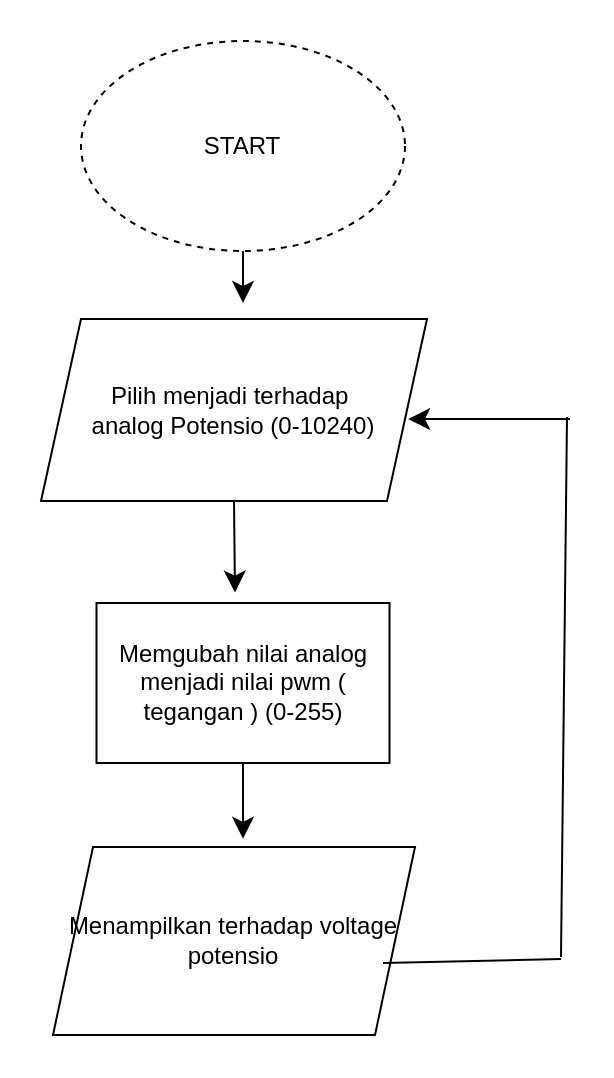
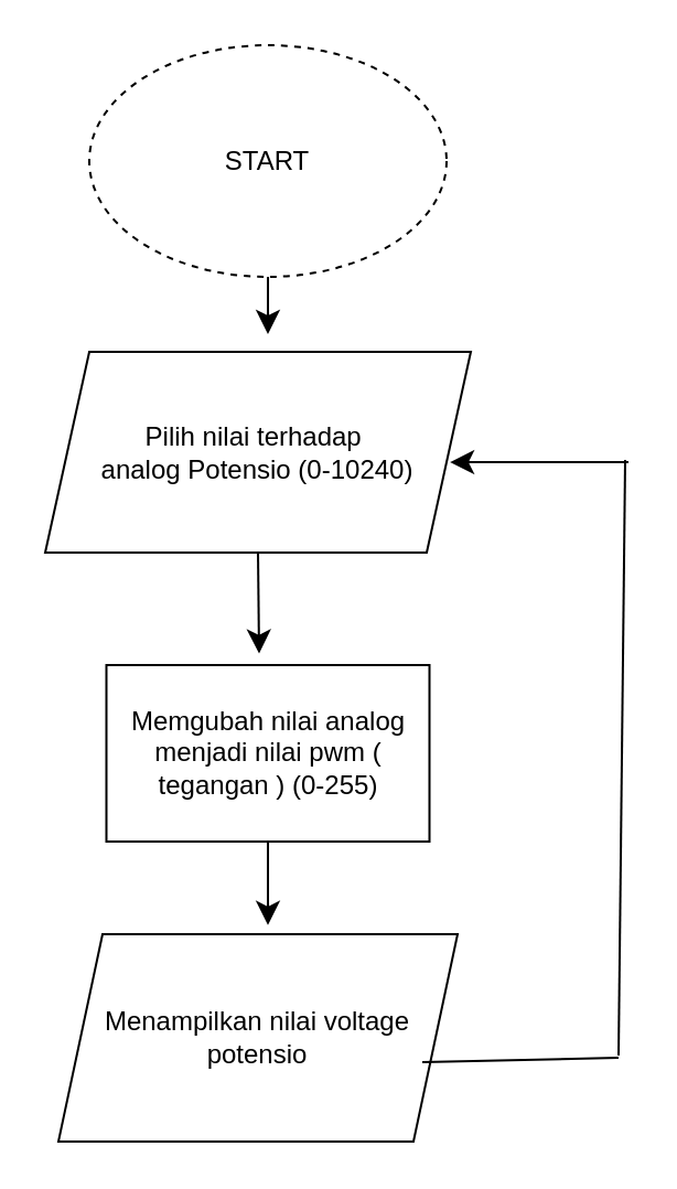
- <mxCell id="5" value="Pilih menjadi terhadap&amp;nbsp;&lt;div&gt;analog Potensio (0-10240)&lt;/div&gt;" style="shape=parallelogram;perimeter=parallelogramPerimeter;whiteSpace=wrap;html=1;fixedSize=1;" parent="1" vertex="1"><mxGeometry x="20" y="159" width="193" height="91" as="geometry" /></mxCell>
+ <mxCell id="5" value="Pilih nilai terhadap&amp;nbsp;&lt;div&gt;analog Potensio (0-10240)&lt;/div&gt;" style="shape=parallelogram;perimeter=parallelogramPerimeter;whiteSpace=wrap;html=1;fixedSize=1;" parent="1" vertex="1"><mxGeometry x="20" y="159" width="193" height="91" as="geometry" /></mxCell>
- <mxCell id="6" value="Menampilkan terhadap voltage potensio" style="shape=parallelogram;perimeter=parallelogramPerimeter;whiteSpace=wrap;html=1;fixedSize=1;" parent="1" vertex="1"><mxGeometry x="26" y="423" width="181" height="94" as="geometry" /></mxCell>
+ <mxCell id="6" value="Menampilkan nilai voltage potensio" style="shape=parallelogram;perimeter=parallelogramPerimeter;whiteSpace=wrap;html=1;fixedSize=1;" parent="1" vertex="1"><mxGeometry x="26" y="423" width="181" height="94" as="geometry" /></mxCell>
